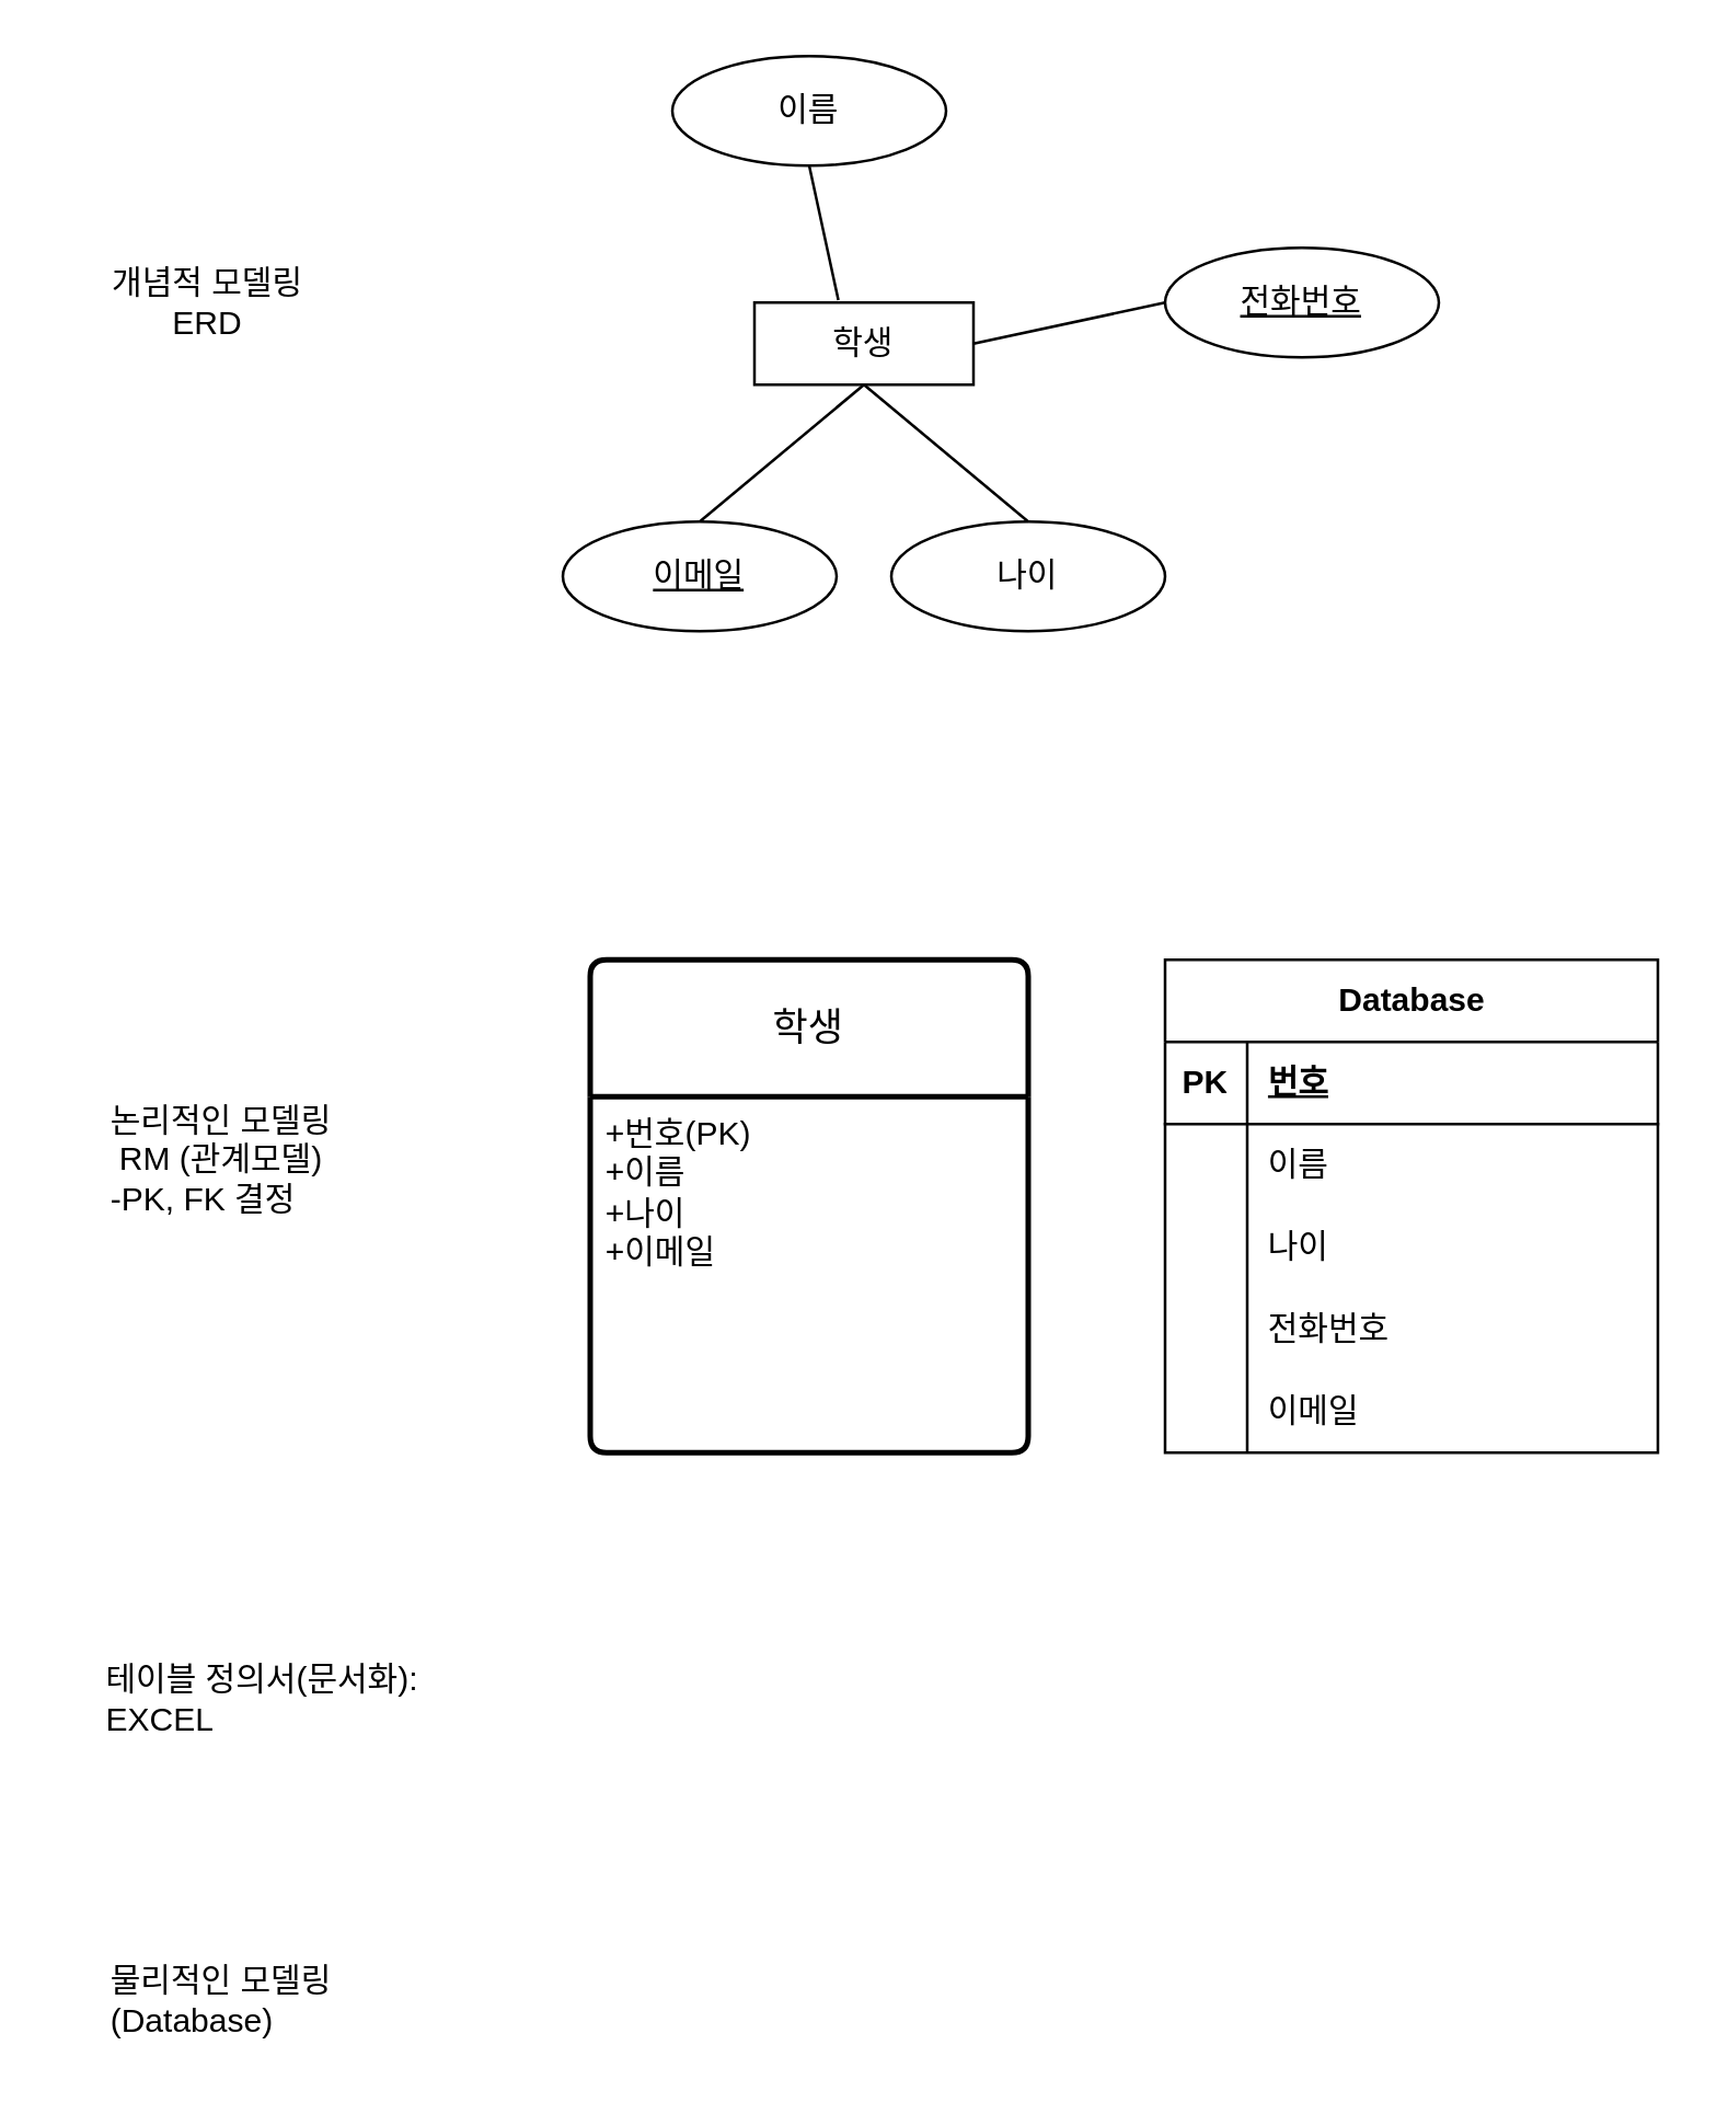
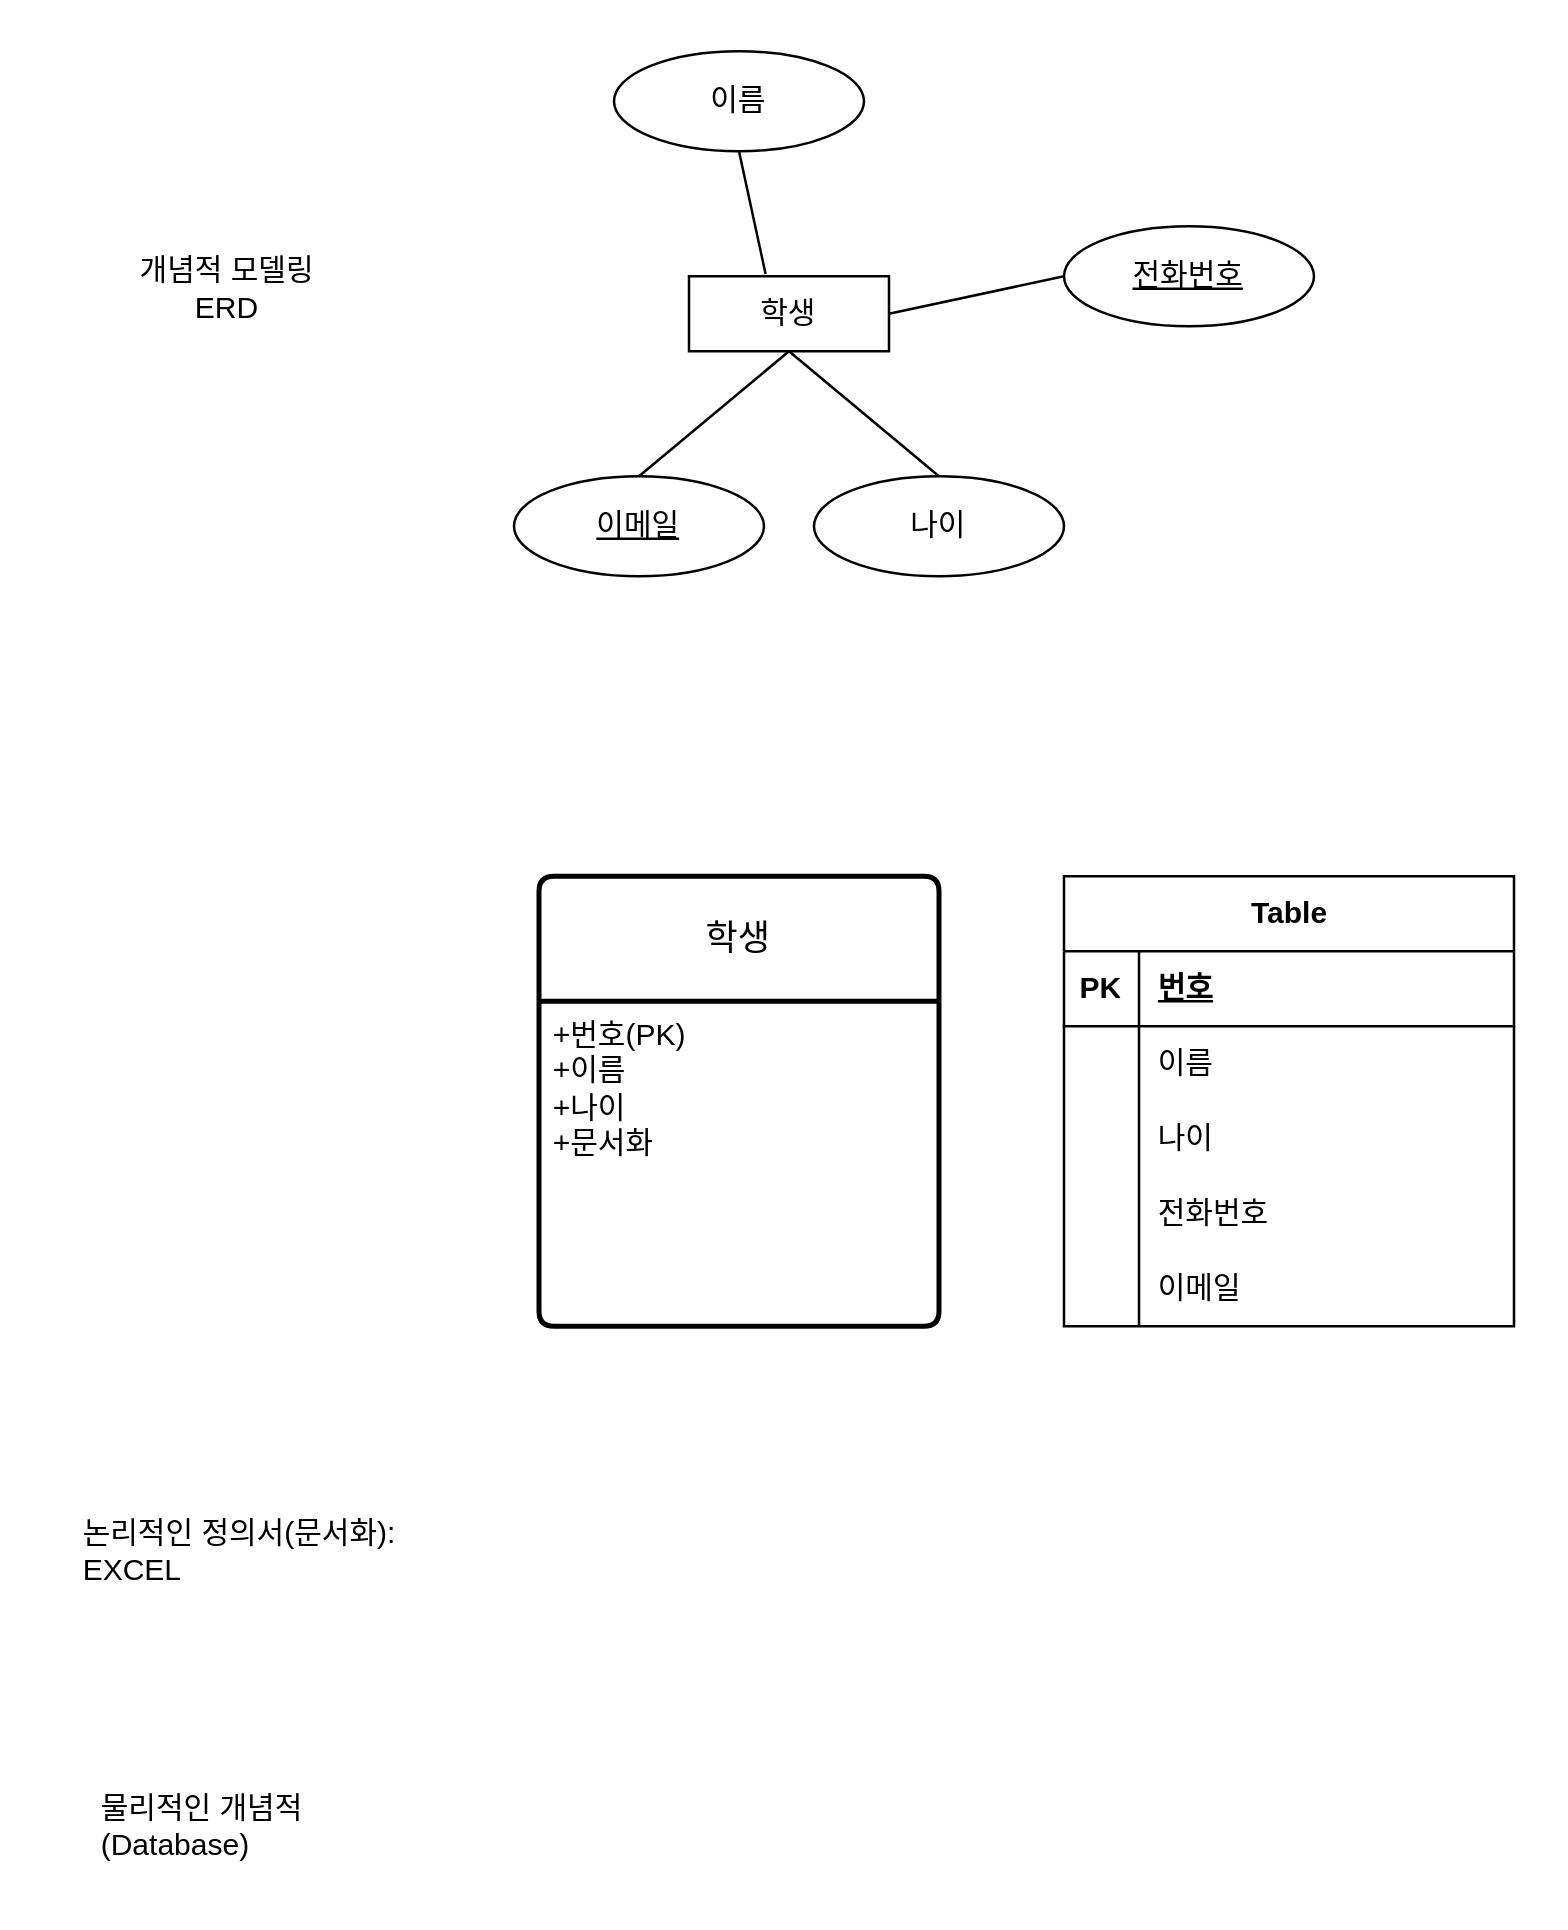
- <mxCell id="30" value="개념적 모델링&lt;br&gt;ERD" style="text;html=1;align=center;verticalAlign=middle;resizable=0;points=[];autosize=1;strokeColor=none;fillColor=none;" vertex="1" parent="1"><mxGeometry y="90" width="100" height="40" as="geometry" x="25" /></mxCell>
+ <mxCell id="30" value="개념적 모델링&lt;br&gt;ERD" style="text;html=1;align=center;verticalAlign=middle;resizable=0;points=[];autosize=1;strokeColor=none;fillColor=none;" vertex="1" parent="1"><mxGeometry x="40" y="95" width="100" height="40" as="geometry" /></mxCell>
- <mxCell id="13" value="Database" style="shape=table;startSize=30;container=1;collapsible=1;childLayout=tableLayout;fixedRows=1;rowLines=0;fontStyle=1;align=center;resizeLast=1;html=1;" vertex="1" parent="1"><mxGeometry x="425" y="350" width="180" height="180" as="geometry" /></mxCell>
+ <mxCell id="13" value="Table" style="shape=table;startSize=30;container=1;collapsible=1;childLayout=tableLayout;fixedRows=1;rowLines=0;fontStyle=1;align=center;resizeLast=1;html=1;" vertex="1" parent="1"><mxGeometry x="425" y="350" width="180" height="180" as="geometry" /></mxCell>
- <mxCell id="29" value="논리적인 모델링&lt;br&gt;RM (관계모델)&lt;br&gt;&lt;div style=&quot;text-align: left;&quot;&gt;-PK, FK 결정&lt;/div&gt;" style="text;html=1;align=center;verticalAlign=middle;resizable=0;points=[];autosize=1;strokeColor=none;fillColor=none;" vertex="1" parent="1"><mxGeometry y="393" width="110" height="60" as="geometry" x="25" /></mxCell>
- <mxCell id="12" value="+번호(PK)&lt;br&gt;+이름&lt;br&gt;+나이&lt;br&gt;+이메일" style="align=left;strokeColor=none;fillColor=none;spacingLeft=4;fontSize=12;verticalAlign=top;resizable=0;rotatable=0;part=1;html=1;" vertex="1" parent="11"><mxGeometry y="50" width="160" height="130" as="geometry" /></mxCell>
+ <mxCell id="12" value="+번호(PK)&lt;br&gt;+이름&lt;br&gt;+나이&lt;br&gt;+문서화" style="align=left;strokeColor=none;fillColor=none;spacingLeft=4;fontSize=12;verticalAlign=top;resizable=0;rotatable=0;part=1;html=1;" vertex="1" parent="11"><mxGeometry y="50" width="160" height="130" as="geometry" /></mxCell>
- <mxCell id="31" value="테이블 정의서(문서화):&lt;br&gt;&lt;div style=&quot;text-align: left;&quot;&gt;&lt;span style=&quot;background-color: initial;&quot;&gt;EXCEL&lt;/span&gt;&lt;/div&gt;" style="text;html=1;align=center;verticalAlign=middle;resizable=0;points=[];autosize=1;strokeColor=none;fillColor=none;" vertex="1" parent="1"><mxGeometry x="20" y="600" width="150" height="40" as="geometry" /></mxCell>
+ <mxCell id="31" value="논리적인 정의서(문서화):&lt;br&gt;&lt;div style=&quot;text-align: left;&quot;&gt;&lt;span style=&quot;background-color: initial;&quot;&gt;EXCEL&lt;/span&gt;&lt;/div&gt;" style="text;html=1;align=center;verticalAlign=middle;resizable=0;points=[];autosize=1;strokeColor=none;fillColor=none;" vertex="1" parent="1"><mxGeometry x="20" y="600" width="150" height="40" as="geometry" /></mxCell>
- <mxCell id="32" value="물리적인 모델링&lt;br&gt;&lt;div style=&quot;text-align: left;&quot;&gt;&lt;span style=&quot;background-color: initial;&quot;&gt;(Database)&lt;/span&gt;&lt;/div&gt;" style="text;html=1;align=center;verticalAlign=middle;resizable=0;points=[];autosize=1;strokeColor=none;fillColor=none;" vertex="1" parent="1"><mxGeometry y="710" width="110" height="40" as="geometry" x="25" /></mxCell>
+ <mxCell id="32" value="물리적인 개념적&lt;br&gt;&lt;div style=&quot;text-align: left;&quot;&gt;&lt;span style=&quot;background-color: initial;&quot;&gt;(Database)&lt;/span&gt;&lt;/div&gt;" style="text;html=1;align=center;verticalAlign=middle;resizable=0;points=[];autosize=1;strokeColor=none;fillColor=none;" vertex="1" parent="1"><mxGeometry y="710" width="110" height="40" as="geometry" x="25" /></mxCell>
